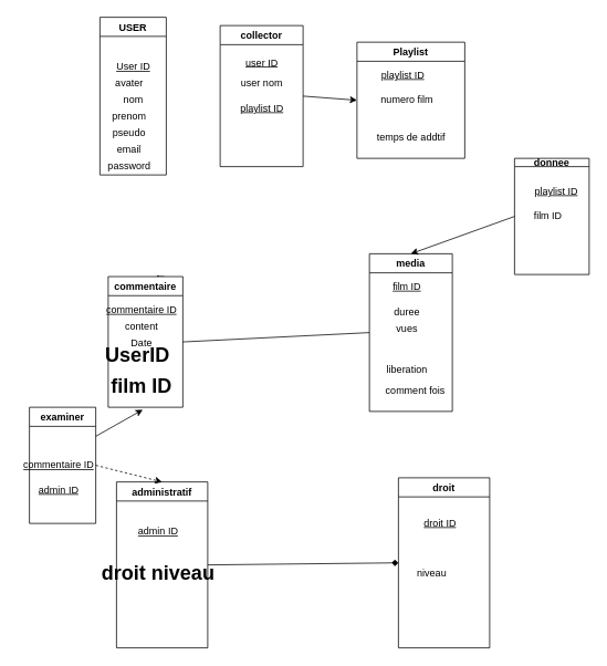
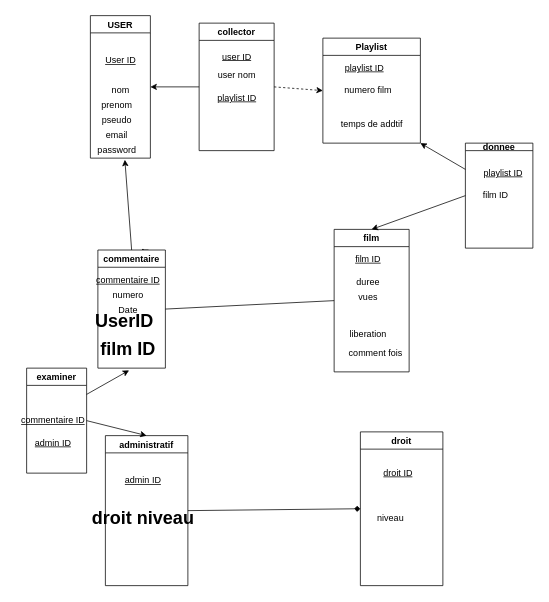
- <mxCell id="5" value="avater" style="text;html=1;align=center;verticalAlign=middle;resizable=0;points=[];autosize=1;strokeColor=none;fillColor=none;" parent="2" vertex="1"><mxGeometry x="10" y="70" width="50" height="20" as="geometry" /></mxCell>
+ <mxCell id="37" value="" style="endArrow=classic;html=1;rounded=0;exitX=0;exitY=0.5;exitDx=0;exitDy=0;entryX=1;entryY=0.5;entryDx=0;entryDy=0;" parent="1" source="32" target="2" edge="1"><mxGeometry width="50" height="50" relative="1" as="geometry"><mxPoint x="410" y="280" as="sourcePoint" /><mxPoint x="460" y="230" as="targetPoint" /></mxGeometry></mxCell>
- <mxCell id="36" value="" style="endArrow=classic;html=1;rounded=0;exitX=1;exitY=0.5;exitDx=0;exitDy=0;entryX=0;entryY=0.5;entryDx=0;entryDy=0;" parent="1" source="32" target="10" edge="1"><mxGeometry width="50" height="50" relative="1" as="geometry"><mxPoint x="370" y="130" as="sourcePoint" /><mxPoint x="430" y="130" as="targetPoint" /></mxGeometry></mxCell>
+ <mxCell id="36" value="" style="endArrow=classic;html=1;rounded=0;exitX=1;exitY=0.5;exitDx=0;exitDy=0;entryX=0;entryY=0.5;entryDx=0;entryDy=0;dashed=1;" parent="1" source="32" target="10" edge="1"><mxGeometry width="50" height="50" relative="1" as="geometry"><mxPoint x="370" y="130" as="sourcePoint" /><mxPoint x="430" y="130" as="targetPoint" /></mxGeometry></mxCell>
+ <mxCell id="42" value="" style="endArrow=classic;html=1;rounded=0;entryX=1;entryY=1;entryDx=0;entryDy=0;exitX=0;exitY=0.25;exitDx=0;exitDy=0;" parent="1" source="39" target="10" edge="1"><mxGeometry width="50" height="50" relative="1" as="geometry"><mxPoint x="620" y="240" as="sourcePoint" /><mxPoint x="460" y="230" as="targetPoint" /></mxGeometry></mxCell>
+ <mxCell id="38" value="" style="endArrow=classic;html=1;rounded=0;exitX=0.5;exitY=0;exitDx=0;exitDy=0;entryX=0.657;entryY=1.11;entryDx=0;entryDy=0;entryPerimeter=0;" parent="1" source="21" target="9" edge="1"><mxGeometry width="50" height="50" relative="1" as="geometry"><mxPoint x="410" y="280" as="sourcePoint" /><mxPoint x="460" y="230" as="targetPoint" /></mxGeometry></mxCell>
- <mxCell id="14" value="media" style="swimlane;" parent="1" vertex="1"><mxGeometry x="445" y="305" width="100" height="190" as="geometry" /></mxCell>
+ <mxCell id="14" value="film" style="swimlane;" parent="1" vertex="1"><mxGeometry x="445" y="305" width="100" height="190" as="geometry" /></mxCell>
- <mxCell id="23" value="content" style="text;html=1;align=center;verticalAlign=middle;resizable=0;points=[];autosize=1;strokeColor=none;fillColor=none;" parent="21" vertex="1"><mxGeometry x="15" y="50" width="50" height="20" as="geometry" /></mxCell>
+ <mxCell id="23" value="numero" style="text;html=1;align=center;verticalAlign=middle;resizable=0;points=[];autosize=1;strokeColor=none;fillColor=none;" parent="21" vertex="1"><mxGeometry x="15" y="50" width="50" height="20" as="geometry" /></mxCell>
- <mxCell id="49" value="" style="endArrow=classic;html=1;rounded=0;exitX=1;exitY=0.5;exitDx=0;exitDy=0;entryX=0.5;entryY=0;entryDx=0;entryDy=0;dashed=1;" edge="1" parent="1" source="47" target="27"><mxGeometry width="50" height="50" relative="1" as="geometry"><mxPoint x="410" y="580" as="sourcePoint" /><mxPoint x="460" y="530" as="targetPoint" /></mxGeometry></mxCell>
+ <mxCell id="49" value="" style="endArrow=classic;html=1;rounded=0;exitX=1;exitY=0.5;exitDx=0;exitDy=0;entryX=0.5;entryY=0;entryDx=0;entryDy=0;" edge="1" parent="1" source="47" target="27"><mxGeometry width="50" height="50" relative="1" as="geometry"><mxPoint x="410" y="580" as="sourcePoint" /><mxPoint x="460" y="530" as="targetPoint" /></mxGeometry></mxCell>
